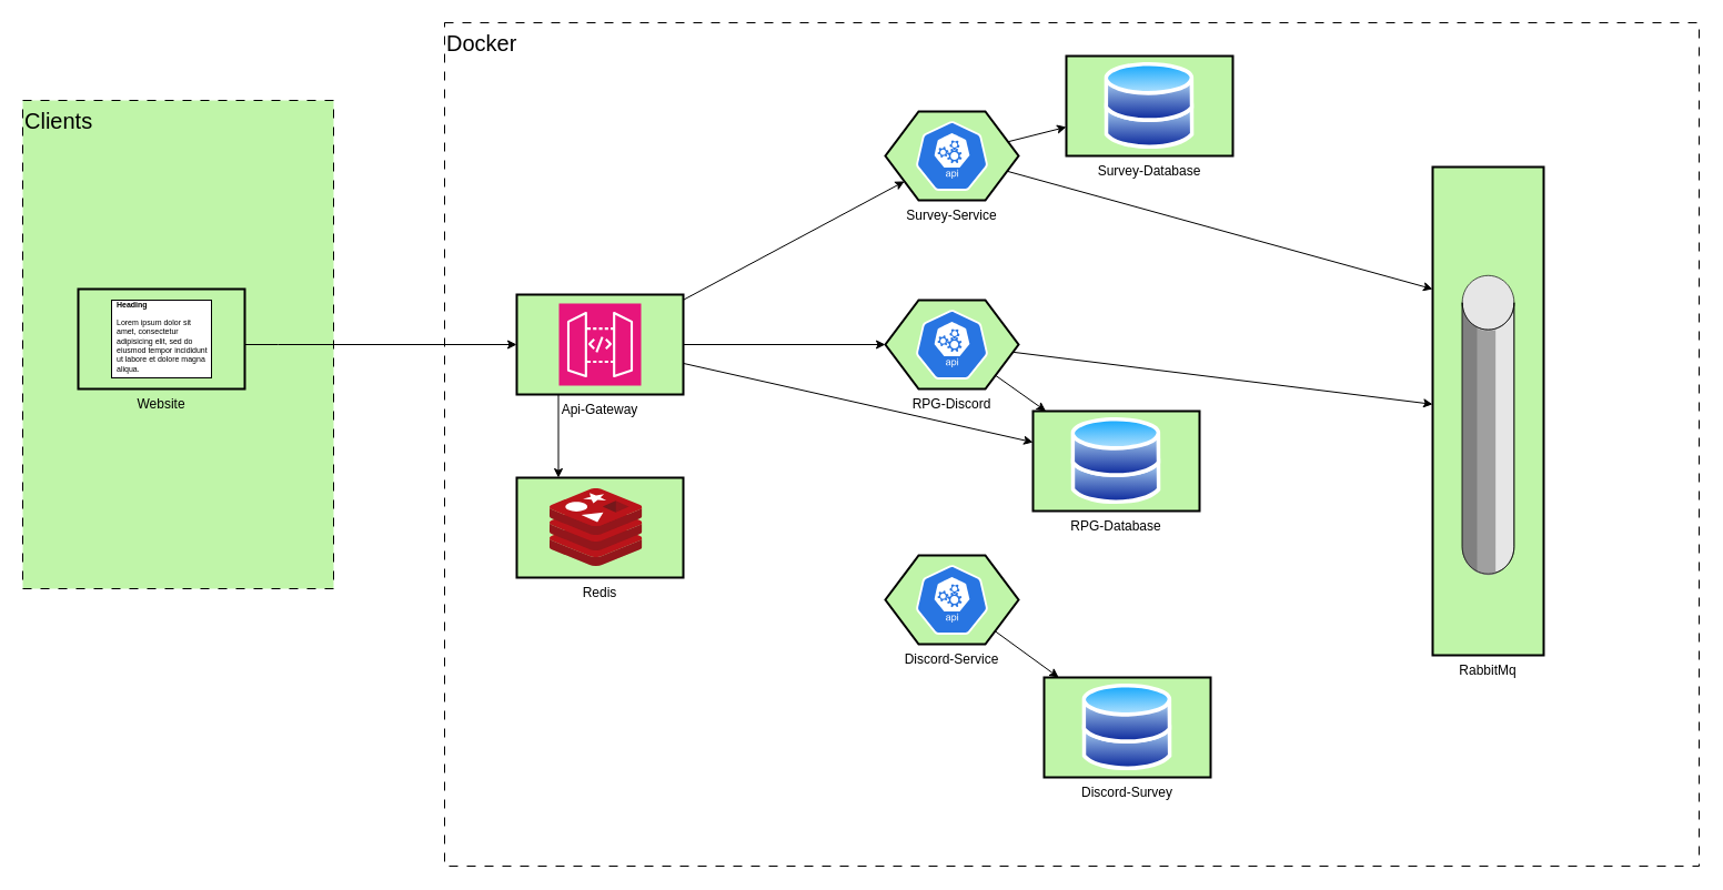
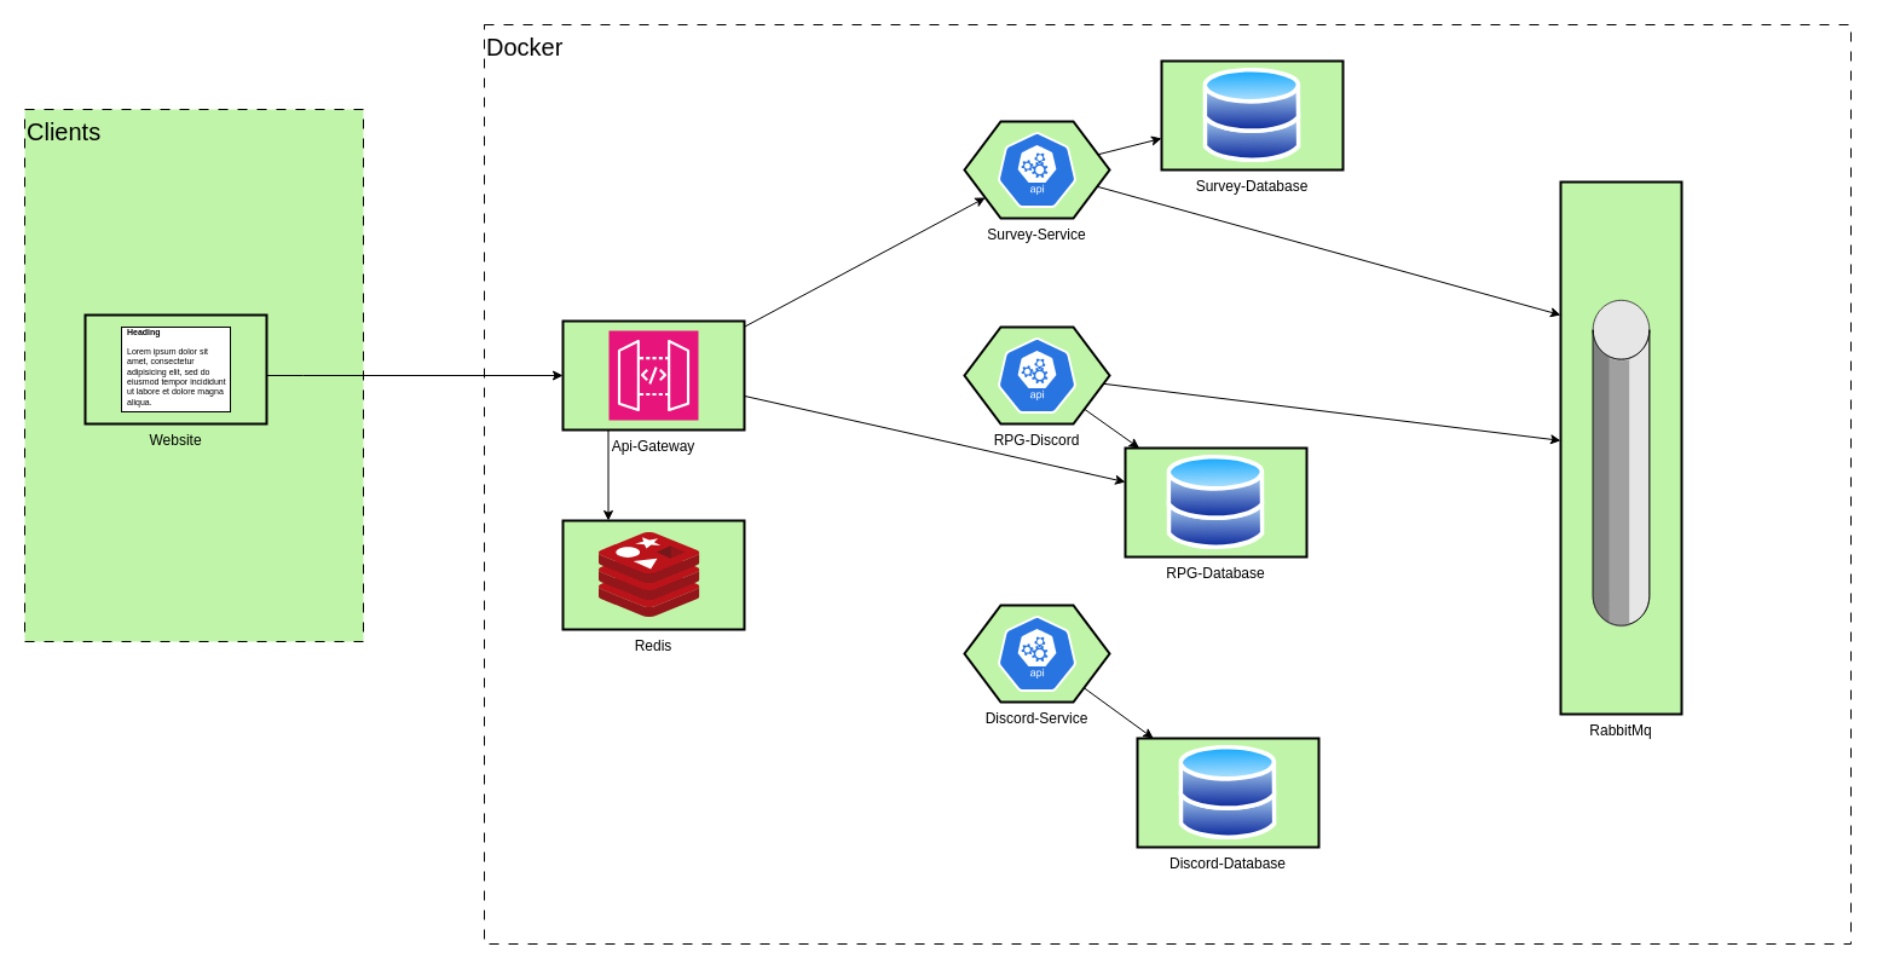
- <mxCell id="18" style="rounded=0;orthogonalLoop=1;jettySize=auto;html=1;" edge="1" parent="1" source="10" target="34"><mxGeometry relative="1" as="geometry" /></mxCell>
- <mxCell id="43" value="Discord-Survey" style="strokeWidth=2;dashed=0;align=center;fontSize=12;shape=rect;verticalLabelPosition=bottom;verticalAlign=top;fillColor=#c0f5a9;movable=1;resizable=1;rotatable=1;deletable=1;editable=1;locked=0;connectable=1;" vertex="1" parent="42"><mxGeometry width="150" height="90" as="geometry" /></mxCell>
+ <mxCell id="43" value="Discord-Database" style="strokeWidth=2;dashed=0;align=center;fontSize=12;shape=rect;verticalLabelPosition=bottom;verticalAlign=top;fillColor=#c0f5a9;movable=1;resizable=1;rotatable=1;deletable=1;editable=1;locked=0;connectable=1;" vertex="1" parent="42"><mxGeometry width="150" height="90" as="geometry" /></mxCell>
